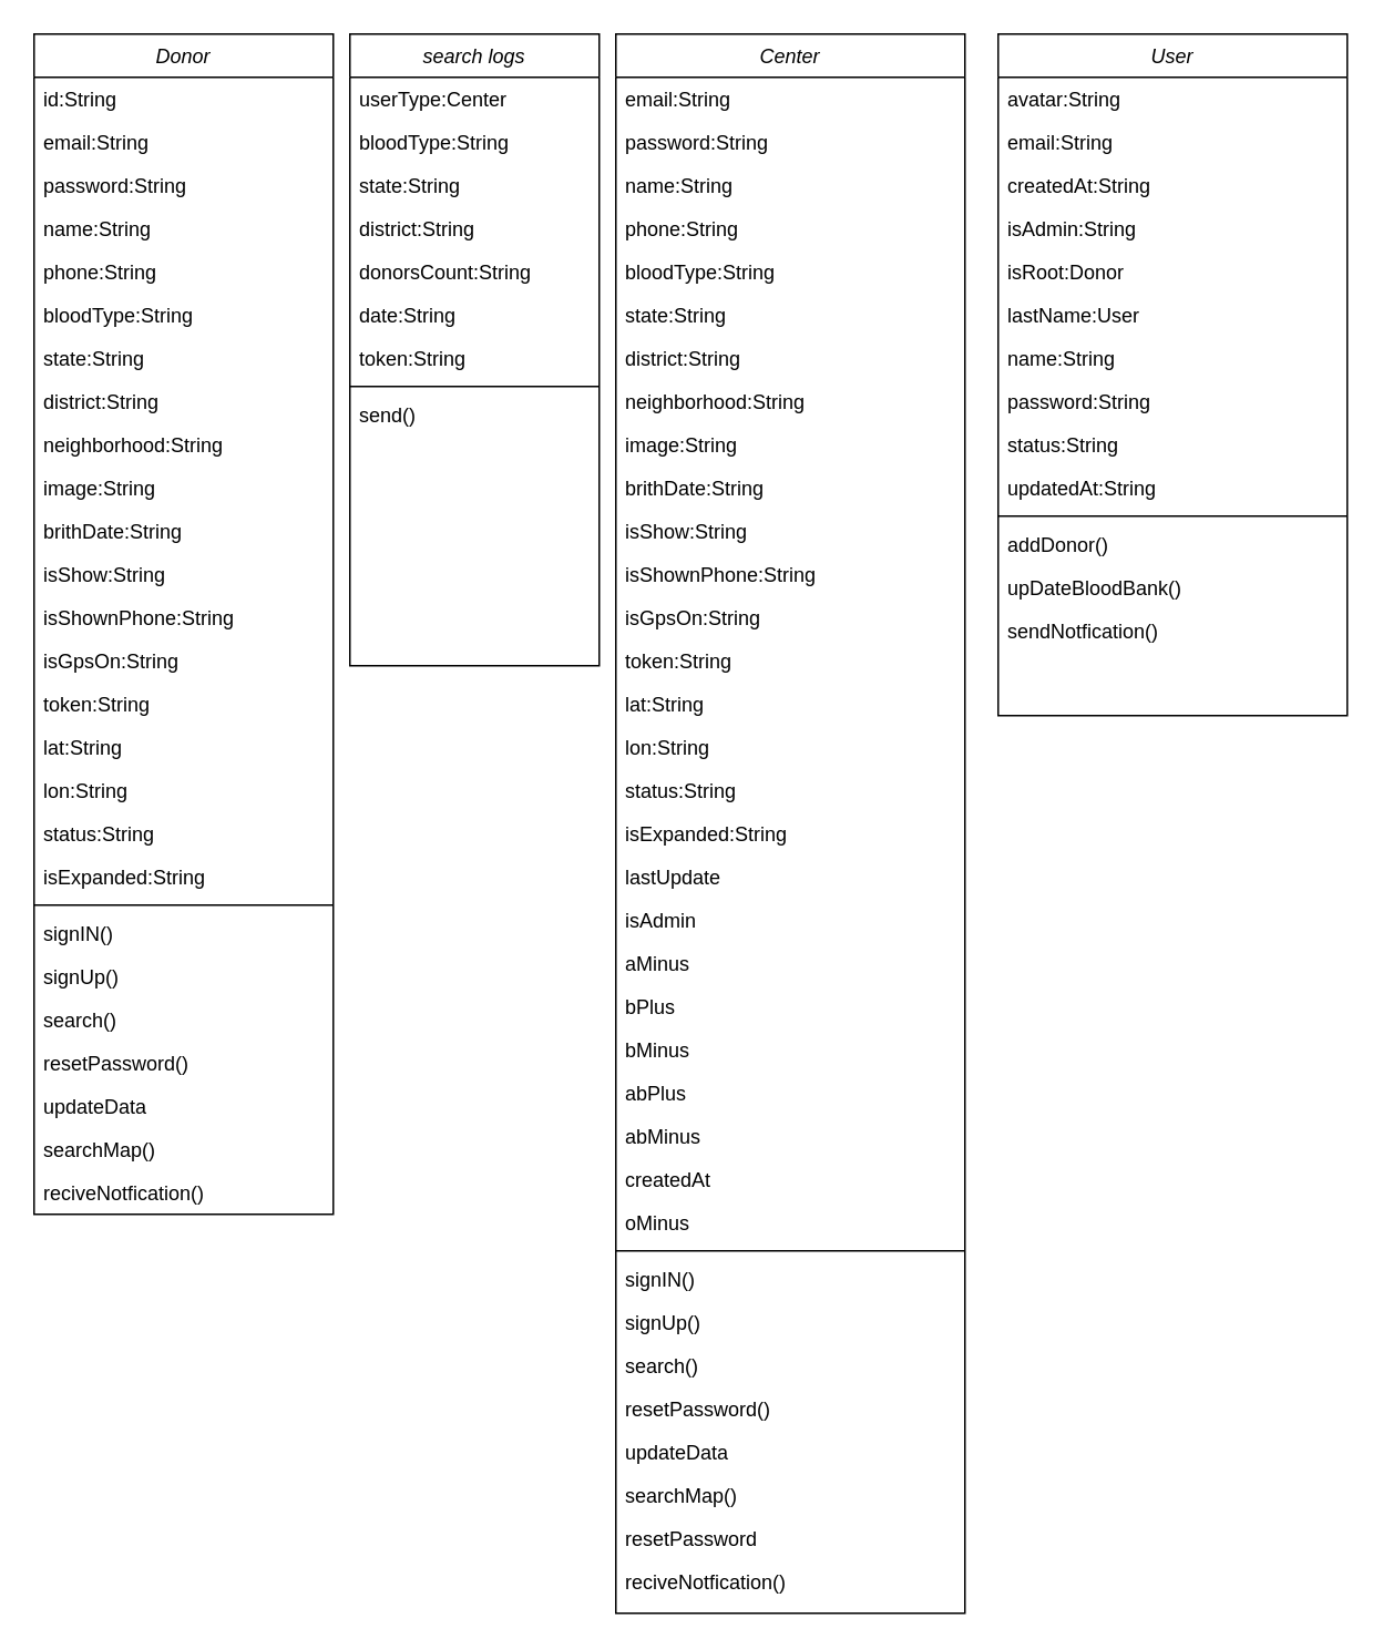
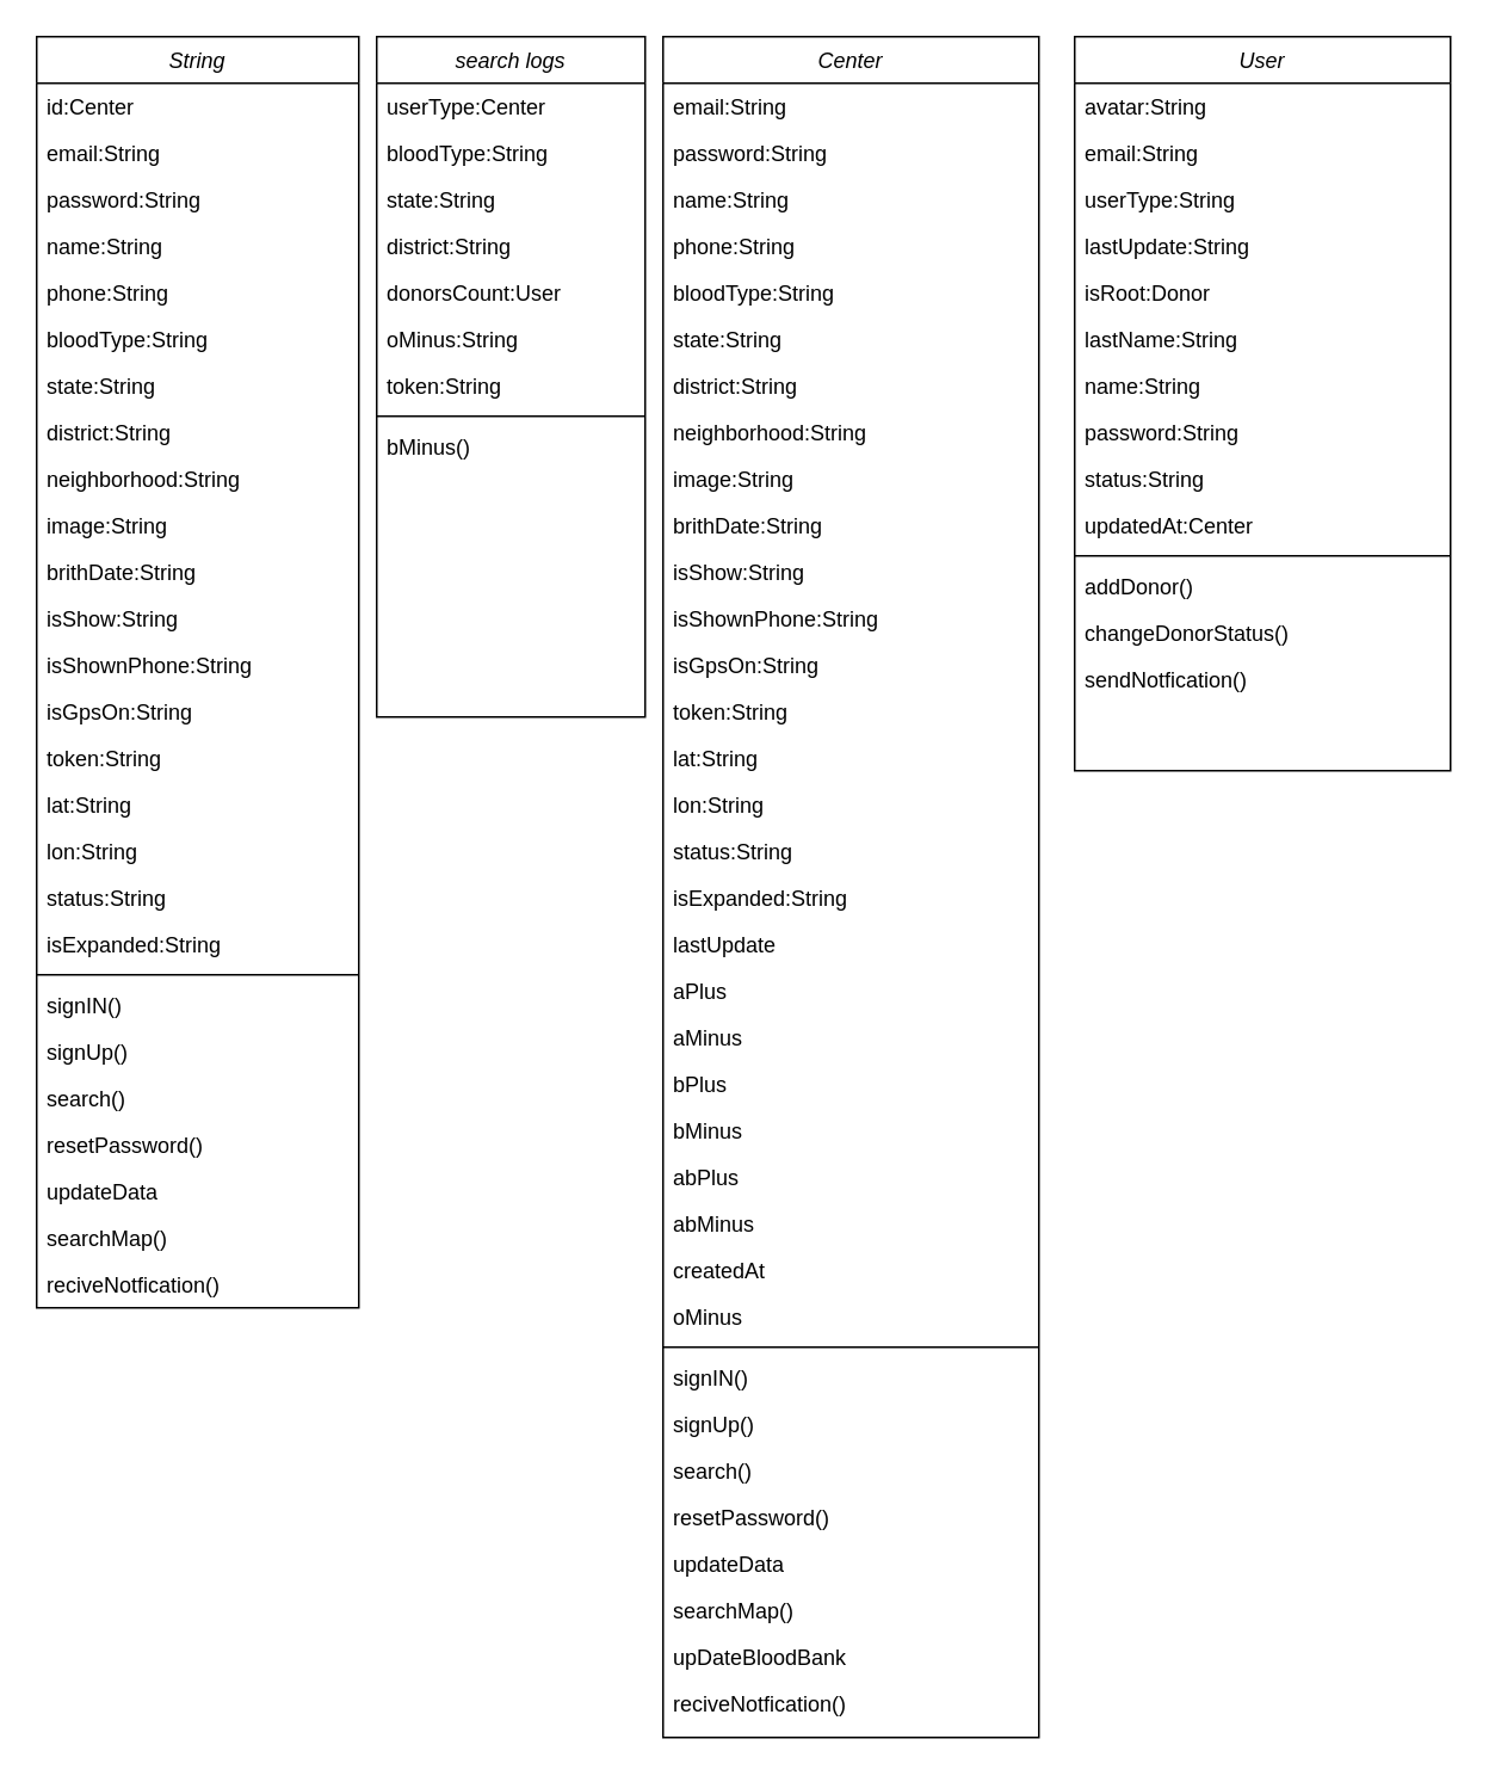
- <mxCell id="2" value="Donor" style="swimlane;fontStyle=2;align=center;verticalAlign=top;childLayout=stackLayout;horizontal=1;startSize=26;horizontalStack=0;resizeParent=1;resizeLast=0;collapsible=1;marginBottom=0;rounded=0;shadow=0;strokeWidth=1;" parent="1" vertex="1"><mxGeometry x="20" y="20" width="180" height="710" as="geometry"><mxRectangle x="230" y="140" width="160" height="26" as="alternateBounds" /></mxGeometry></mxCell>
+ <mxCell id="2" value="String" style="swimlane;fontStyle=2;align=center;verticalAlign=top;childLayout=stackLayout;horizontal=1;startSize=26;horizontalStack=0;resizeParent=1;resizeLast=0;collapsible=1;marginBottom=0;rounded=0;shadow=0;strokeWidth=1;" parent="1" vertex="1"><mxGeometry x="20" y="20" width="180" height="710" as="geometry"><mxRectangle x="230" y="140" width="160" height="26" as="alternateBounds" /></mxGeometry></mxCell>
- <mxCell id="3" value="id:String" style="text;align=left;verticalAlign=top;spacingLeft=4;spacingRight=4;overflow=hidden;rotatable=0;points=[[0,0.5],[1,0.5]];portConstraint=eastwest;" vertex="1" parent="2"><mxGeometry y="26" width="180" height="26" as="geometry" /></mxCell>
+ <mxCell id="3" value="id:Center" style="text;align=left;verticalAlign=top;spacingLeft=4;spacingRight=4;overflow=hidden;rotatable=0;points=[[0,0.5],[1,0.5]];portConstraint=eastwest;" vertex="1" parent="2"><mxGeometry y="26" width="180" height="26" as="geometry" /></mxCell>
- <mxCell id="43" value="createdAt:String" style="text;align=left;verticalAlign=top;spacingLeft=4;spacingRight=4;overflow=hidden;rotatable=0;points=[[0,0.5],[1,0.5]];portConstraint=eastwest;" vertex="1" parent="40"><mxGeometry y="78" width="210" height="26" as="geometry" /></mxCell>
+ <mxCell id="43" value="userType:String" style="text;align=left;verticalAlign=top;spacingLeft=4;spacingRight=4;overflow=hidden;rotatable=0;points=[[0,0.5],[1,0.5]];portConstraint=eastwest;" vertex="1" parent="40"><mxGeometry y="78" width="210" height="26" as="geometry" /></mxCell>
- <mxCell id="44" value="isAdmin:String" style="text;align=left;verticalAlign=top;spacingLeft=4;spacingRight=4;overflow=hidden;rotatable=0;points=[[0,0.5],[1,0.5]];portConstraint=eastwest;" vertex="1" parent="40"><mxGeometry y="104" width="210" height="26" as="geometry" /></mxCell>
+ <mxCell id="44" value="lastUpdate:String" style="text;align=left;verticalAlign=top;spacingLeft=4;spacingRight=4;overflow=hidden;rotatable=0;points=[[0,0.5],[1,0.5]];portConstraint=eastwest;" vertex="1" parent="40"><mxGeometry y="104" width="210" height="26" as="geometry" /></mxCell>
- <mxCell id="35" value="donorsCount:String" style="text;align=left;verticalAlign=top;spacingLeft=4;spacingRight=4;overflow=hidden;rotatable=0;points=[[0,0.5],[1,0.5]];portConstraint=eastwest;" vertex="1" parent="30"><mxGeometry y="130" width="150" height="26" as="geometry" /></mxCell>
+ <mxCell id="35" value="donorsCount:User" style="text;align=left;verticalAlign=top;spacingLeft=4;spacingRight=4;overflow=hidden;rotatable=0;points=[[0,0.5],[1,0.5]];portConstraint=eastwest;" vertex="1" parent="30"><mxGeometry y="130" width="150" height="26" as="geometry" /></mxCell>
- <mxCell id="36" value="date:String" style="text;align=left;verticalAlign=top;spacingLeft=4;spacingRight=4;overflow=hidden;rotatable=0;points=[[0,0.5],[1,0.5]];portConstraint=eastwest;" vertex="1" parent="30"><mxGeometry y="156" width="150" height="26" as="geometry" /></mxCell>
+ <mxCell id="36" value="oMinus:String" style="text;align=left;verticalAlign=top;spacingLeft=4;spacingRight=4;overflow=hidden;rotatable=0;points=[[0,0.5],[1,0.5]];portConstraint=eastwest;" vertex="1" parent="30"><mxGeometry y="156" width="150" height="26" as="geometry" /></mxCell>
- <mxCell id="46" value="lastName:User" style="text;align=left;verticalAlign=top;spacingLeft=4;spacingRight=4;overflow=hidden;rotatable=0;points=[[0,0.5],[1,0.5]];portConstraint=eastwest;" vertex="1" parent="40"><mxGeometry y="156" width="210" height="26" as="geometry" /></mxCell>
+ <mxCell id="46" value="lastName:String" style="text;align=left;verticalAlign=top;spacingLeft=4;spacingRight=4;overflow=hidden;rotatable=0;points=[[0,0.5],[1,0.5]];portConstraint=eastwest;" vertex="1" parent="40"><mxGeometry y="156" width="210" height="26" as="geometry" /></mxCell>
- <mxCell id="39" value="send()" style="text;align=left;verticalAlign=top;spacingLeft=4;spacingRight=4;overflow=hidden;rotatable=0;points=[[0,0.5],[1,0.5]];portConstraint=eastwest;" vertex="1" parent="30"><mxGeometry y="216" width="150" height="26" as="geometry" /></mxCell>
+ <mxCell id="39" value="bMinus()" style="text;align=left;verticalAlign=top;spacingLeft=4;spacingRight=4;overflow=hidden;rotatable=0;points=[[0,0.5],[1,0.5]];portConstraint=eastwest;" vertex="1" parent="30"><mxGeometry y="216" width="150" height="26" as="geometry" /></mxCell>
- <mxCell id="50" value="updatedAt:String" style="text;align=left;verticalAlign=top;spacingLeft=4;spacingRight=4;overflow=hidden;rotatable=0;points=[[0,0.5],[1,0.5]];portConstraint=eastwest;" vertex="1" parent="40"><mxGeometry y="260" width="210" height="26" as="geometry" /></mxCell>
+ <mxCell id="50" value="updatedAt:Center" style="text;align=left;verticalAlign=top;spacingLeft=4;spacingRight=4;overflow=hidden;rotatable=0;points=[[0,0.5],[1,0.5]];portConstraint=eastwest;" vertex="1" parent="40"><mxGeometry y="260" width="210" height="26" as="geometry" /></mxCell>
- <mxCell id="53" value="upDateBloodBank()" style="text;align=left;verticalAlign=top;spacingLeft=4;spacingRight=4;overflow=hidden;rotatable=0;points=[[0,0.5],[1,0.5]];portConstraint=eastwest;" vertex="1" parent="40"><mxGeometry y="320" width="210" height="26" as="geometry" /></mxCell>
+ <mxCell id="53" value="changeDonorStatus()" style="text;align=left;verticalAlign=top;spacingLeft=4;spacingRight=4;overflow=hidden;rotatable=0;points=[[0,0.5],[1,0.5]];portConstraint=eastwest;" vertex="1" parent="40"><mxGeometry y="320" width="210" height="26" as="geometry" /></mxCell>
- <mxCell id="75" value="isAdmin" style="text;align=left;verticalAlign=top;spacingLeft=4;spacingRight=4;overflow=hidden;rotatable=0;points=[[0,0.5],[1,0.5]];portConstraint=eastwest;" vertex="1" parent="55"><mxGeometry y="520" width="210" height="26" as="geometry" /></mxCell>
+ <mxCell id="75" value="aPlus" style="text;align=left;verticalAlign=top;spacingLeft=4;spacingRight=4;overflow=hidden;rotatable=0;points=[[0,0.5],[1,0.5]];portConstraint=eastwest;" vertex="1" parent="55"><mxGeometry y="520" width="210" height="26" as="geometry" /></mxCell>
- <mxCell id="90" value="resetPassword" style="text;align=left;verticalAlign=top;spacingLeft=4;spacingRight=4;overflow=hidden;rotatable=0;points=[[0,0.5],[1,0.5]];portConstraint=eastwest;" vertex="1" parent="55"><mxGeometry y="892" width="210" height="26" as="geometry" /></mxCell>
+ <mxCell id="90" value="upDateBloodBank" style="text;align=left;verticalAlign=top;spacingLeft=4;spacingRight=4;overflow=hidden;rotatable=0;points=[[0,0.5],[1,0.5]];portConstraint=eastwest;" vertex="1" parent="55"><mxGeometry y="892" width="210" height="26" as="geometry" /></mxCell>
